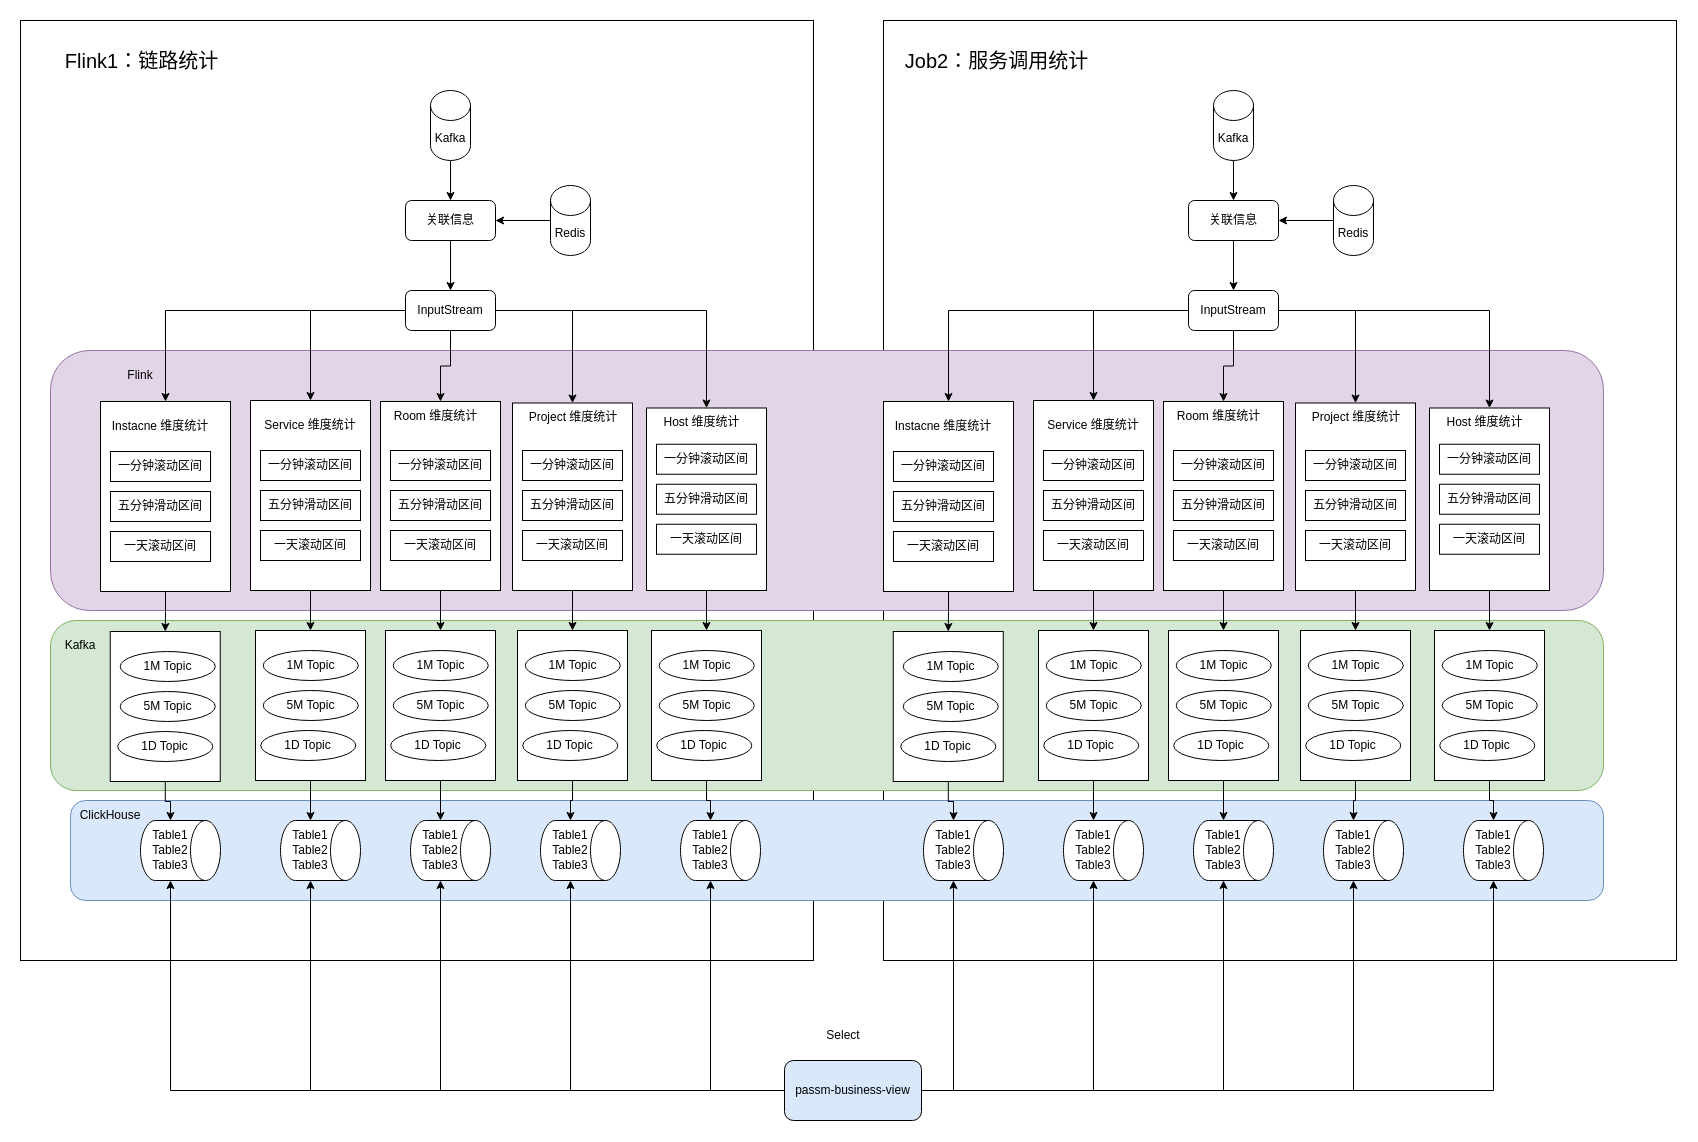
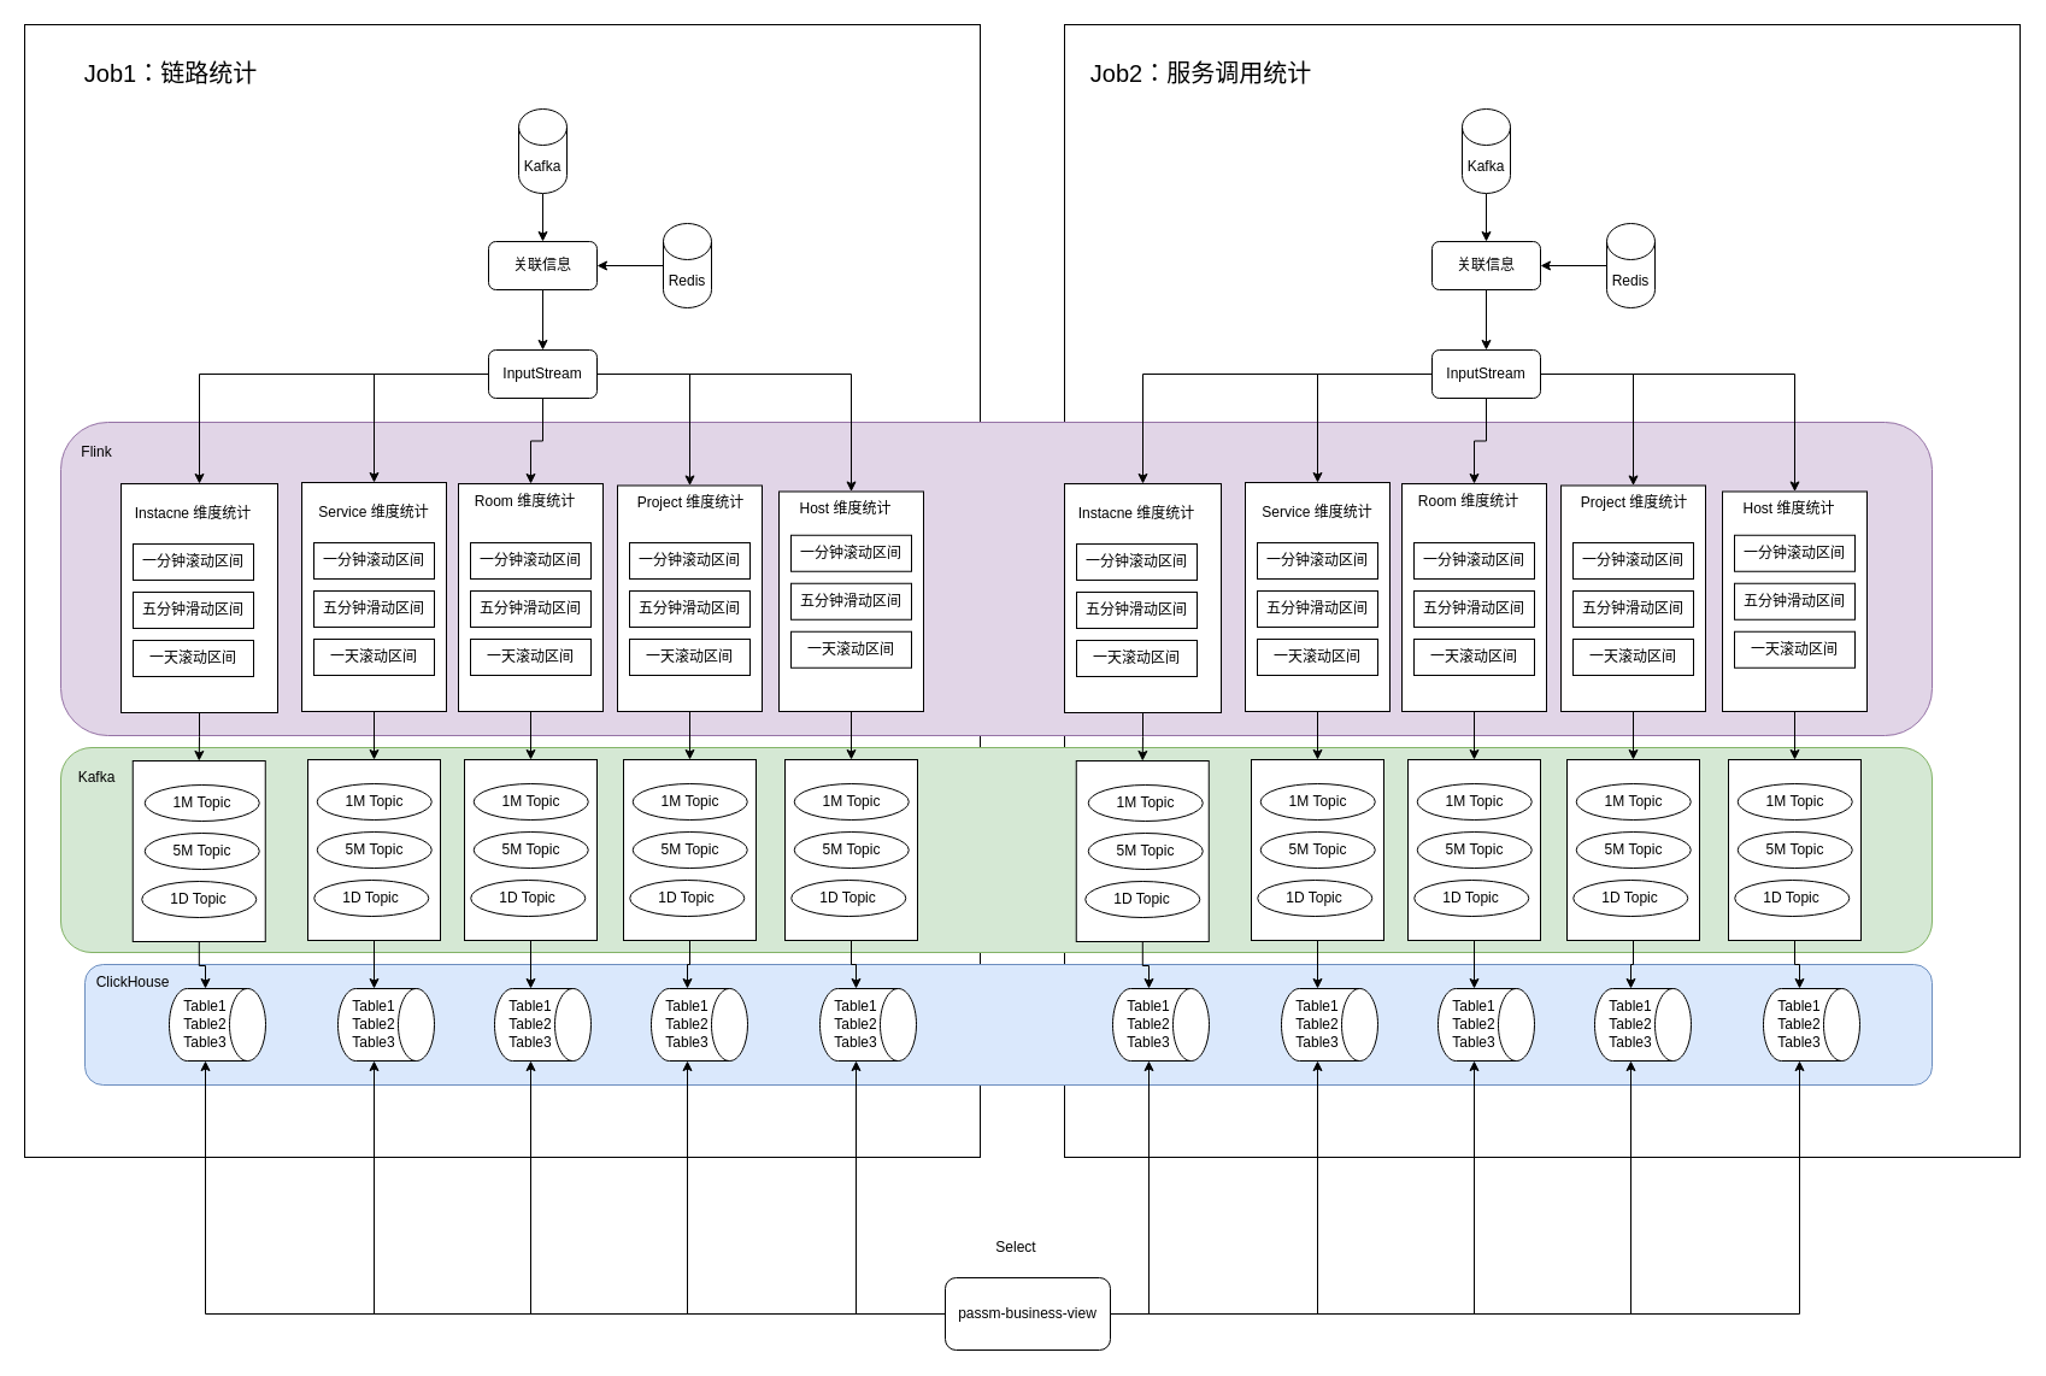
- <mxCell id="214" value="Flink1：链路统计" style="text;html=1;align=center;verticalAlign=middle;whiteSpace=wrap;rounded=0;fontSize=20;" vertex="1" parent="1"><mxGeometry x="50" y="50" width="183" height="20" as="geometry" /></mxCell>
+ <mxCell id="214" value="Job1：链路统计" style="text;html=1;align=center;verticalAlign=middle;whiteSpace=wrap;rounded=0;fontSize=20;" vertex="1" parent="1"><mxGeometry x="50" y="50" width="183" height="20" as="geometry" /></mxCell>
- <mxCell id="212" value="Flink" style="text;html=1;align=center;verticalAlign=middle;whiteSpace=wrap;rounded=0;" vertex="1" parent="1"><mxGeometry x="110" y="360" width="60" height="30" as="geometry" /></mxCell>
+ <mxCell id="212" value="Flink" style="text;html=1;align=center;verticalAlign=middle;whiteSpace=wrap;rounded=0;" vertex="1" parent="1"><mxGeometry x="50" y="360" width="60" height="30" as="geometry" /></mxCell>
- <mxCell id="226" value="passm-business-view" style="rounded=1;whiteSpace=wrap;html=1;fillColor=#dae8fc;" vertex="1" parent="1"><mxGeometry x="784" y="1060" width="137" height="60" as="geometry" /></mxCell>
+ <mxCell id="226" value="passm-business-view" style="rounded=1;whiteSpace=wrap;html=1;" vertex="1" parent="1"><mxGeometry x="784" y="1060" width="137" height="60" as="geometry" /></mxCell>
